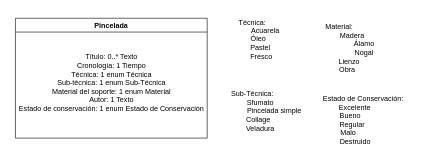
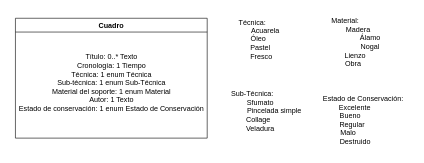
- <mxCell id="2" value="Pincelada" style="swimlane;whiteSpace=wrap;html=1;" vertex="1" parent="1"><mxGeometry x="25" y="30" width="320" height="200" as="geometry" /></mxCell>
+ <mxCell id="2" value="Cuadro" style="swimlane;whiteSpace=wrap;html=1;" vertex="1" parent="1"><mxGeometry x="25" y="30" width="320" height="200" as="geometry" /></mxCell>
- <mxCell id="5" value="Material:&lt;br&gt;&amp;nbsp; &amp;nbsp; &amp;nbsp; &amp;nbsp; &amp;nbsp; &amp;nbsp; &amp;nbsp;Madera&lt;br&gt;&amp;nbsp; &amp;nbsp; &amp;nbsp; &amp;nbsp; &amp;nbsp; &amp;nbsp; &amp;nbsp; &amp;nbsp; &amp;nbsp; &amp;nbsp; &amp;nbsp; &amp;nbsp; &amp;nbsp;Álamo&lt;br&gt;&amp;nbsp; &amp;nbsp; &amp;nbsp; &amp;nbsp; &amp;nbsp; &amp;nbsp; &amp;nbsp; &amp;nbsp; &amp;nbsp; &amp;nbsp; &amp;nbsp; &amp;nbsp; &amp;nbsp;Nogal&lt;br&gt;&amp;nbsp; &amp;nbsp; &amp;nbsp; &amp;nbsp; &amp;nbsp; Lienzo&lt;br&gt;&amp;nbsp; &amp;nbsp; &amp;nbsp; &amp;nbsp; Obra" style="text;html=1;align=center;verticalAlign=middle;resizable=0;points=[];autosize=1;strokeColor=none;fillColor=none;" vertex="1" parent="1"><mxGeometry x="495" y="30" width="140" height="100" as="geometry" /></mxCell>
+ <mxCell id="5" value="Material:&lt;br&gt;&amp;nbsp; &amp;nbsp; &amp;nbsp; &amp;nbsp; &amp;nbsp; &amp;nbsp; &amp;nbsp;Madera&lt;br&gt;&amp;nbsp; &amp;nbsp; &amp;nbsp; &amp;nbsp; &amp;nbsp; &amp;nbsp; &amp;nbsp; &amp;nbsp; &amp;nbsp; &amp;nbsp; &amp;nbsp; &amp;nbsp; &amp;nbsp;Álamo&lt;br&gt;&amp;nbsp; &amp;nbsp; &amp;nbsp; &amp;nbsp; &amp;nbsp; &amp;nbsp; &amp;nbsp; &amp;nbsp; &amp;nbsp; &amp;nbsp; &amp;nbsp; &amp;nbsp; &amp;nbsp;Nogal&lt;br&gt;&amp;nbsp; &amp;nbsp; &amp;nbsp; &amp;nbsp; &amp;nbsp; Lienzo&lt;br&gt;&amp;nbsp; &amp;nbsp; &amp;nbsp; &amp;nbsp; Obra" style="text;html=1;align=center;verticalAlign=middle;resizable=0;points=[];autosize=1;strokeColor=none;fillColor=none;" vertex="1" parent="1"><mxGeometry x="505" y="20" width="140" height="100" as="geometry" /></mxCell>
